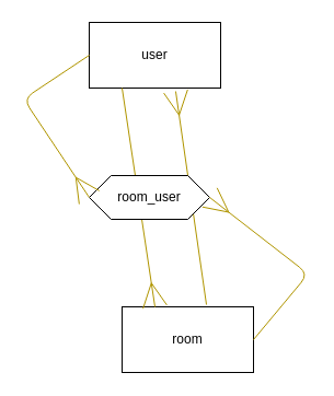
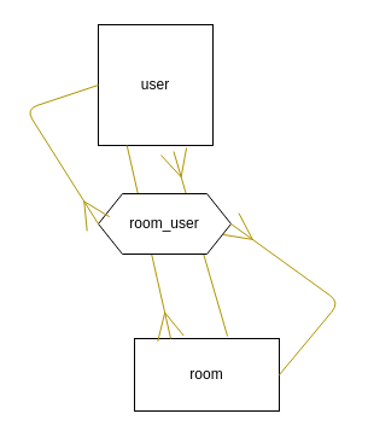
- <mxCell id="2" value="user" style="rounded=0;whiteSpace=wrap;html=1;" vertex="1" parent="1"><mxGeometry x="80" y="20" width="120" height="60" as="geometry" /></mxCell>
+ <mxCell id="2" value="user" style="rounded=0;whiteSpace=wrap;html=1;" vertex="1" parent="1"><mxGeometry x="80" y="20" width="95" height="100" as="geometry" /></mxCell>
- <mxCell id="6" value="room_user" style="shape=hexagon;perimeter=hexagonPerimeter2;whiteSpace=wrap;html=1;fixedSize=1;" vertex="1" parent="1"><mxGeometry x="80" y="160" width="110" height="40" as="geometry" /></mxCell>
+ <mxCell id="6" value="room_user" style="shape=hexagon;perimeter=hexagonPerimeter2;whiteSpace=wrap;html=1;fixedSize=1;" vertex="1" parent="1"><mxGeometry x="80" y="160" width="110" height="50" as="geometry" /></mxCell>
